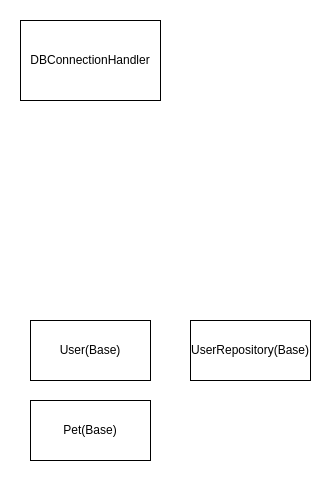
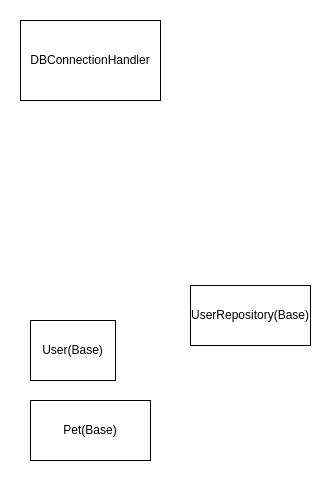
- <mxCell id="2" value="User(Base)" style="rounded=0;whiteSpace=wrap;html=1;" vertex="1" parent="1"><mxGeometry x="30" y="320" width="120" height="60" as="geometry" /></mxCell>
+ <mxCell id="2" value="User(Base)" style="rounded=0;whiteSpace=wrap;html=1;" vertex="1" parent="1"><mxGeometry x="30" y="320" width="85" height="60" as="geometry" /></mxCell>
- <mxCell id="5" value="UserRepository(Base)" style="rounded=0;whiteSpace=wrap;html=1;" vertex="1" parent="1"><mxGeometry x="190" y="320" width="120" height="60" as="geometry" /></mxCell>
+ <mxCell id="5" value="UserRepository(Base)" style="rounded=0;whiteSpace=wrap;html=1;" vertex="1" parent="1"><mxGeometry x="190" y="285" width="120" height="60" as="geometry" /></mxCell>
